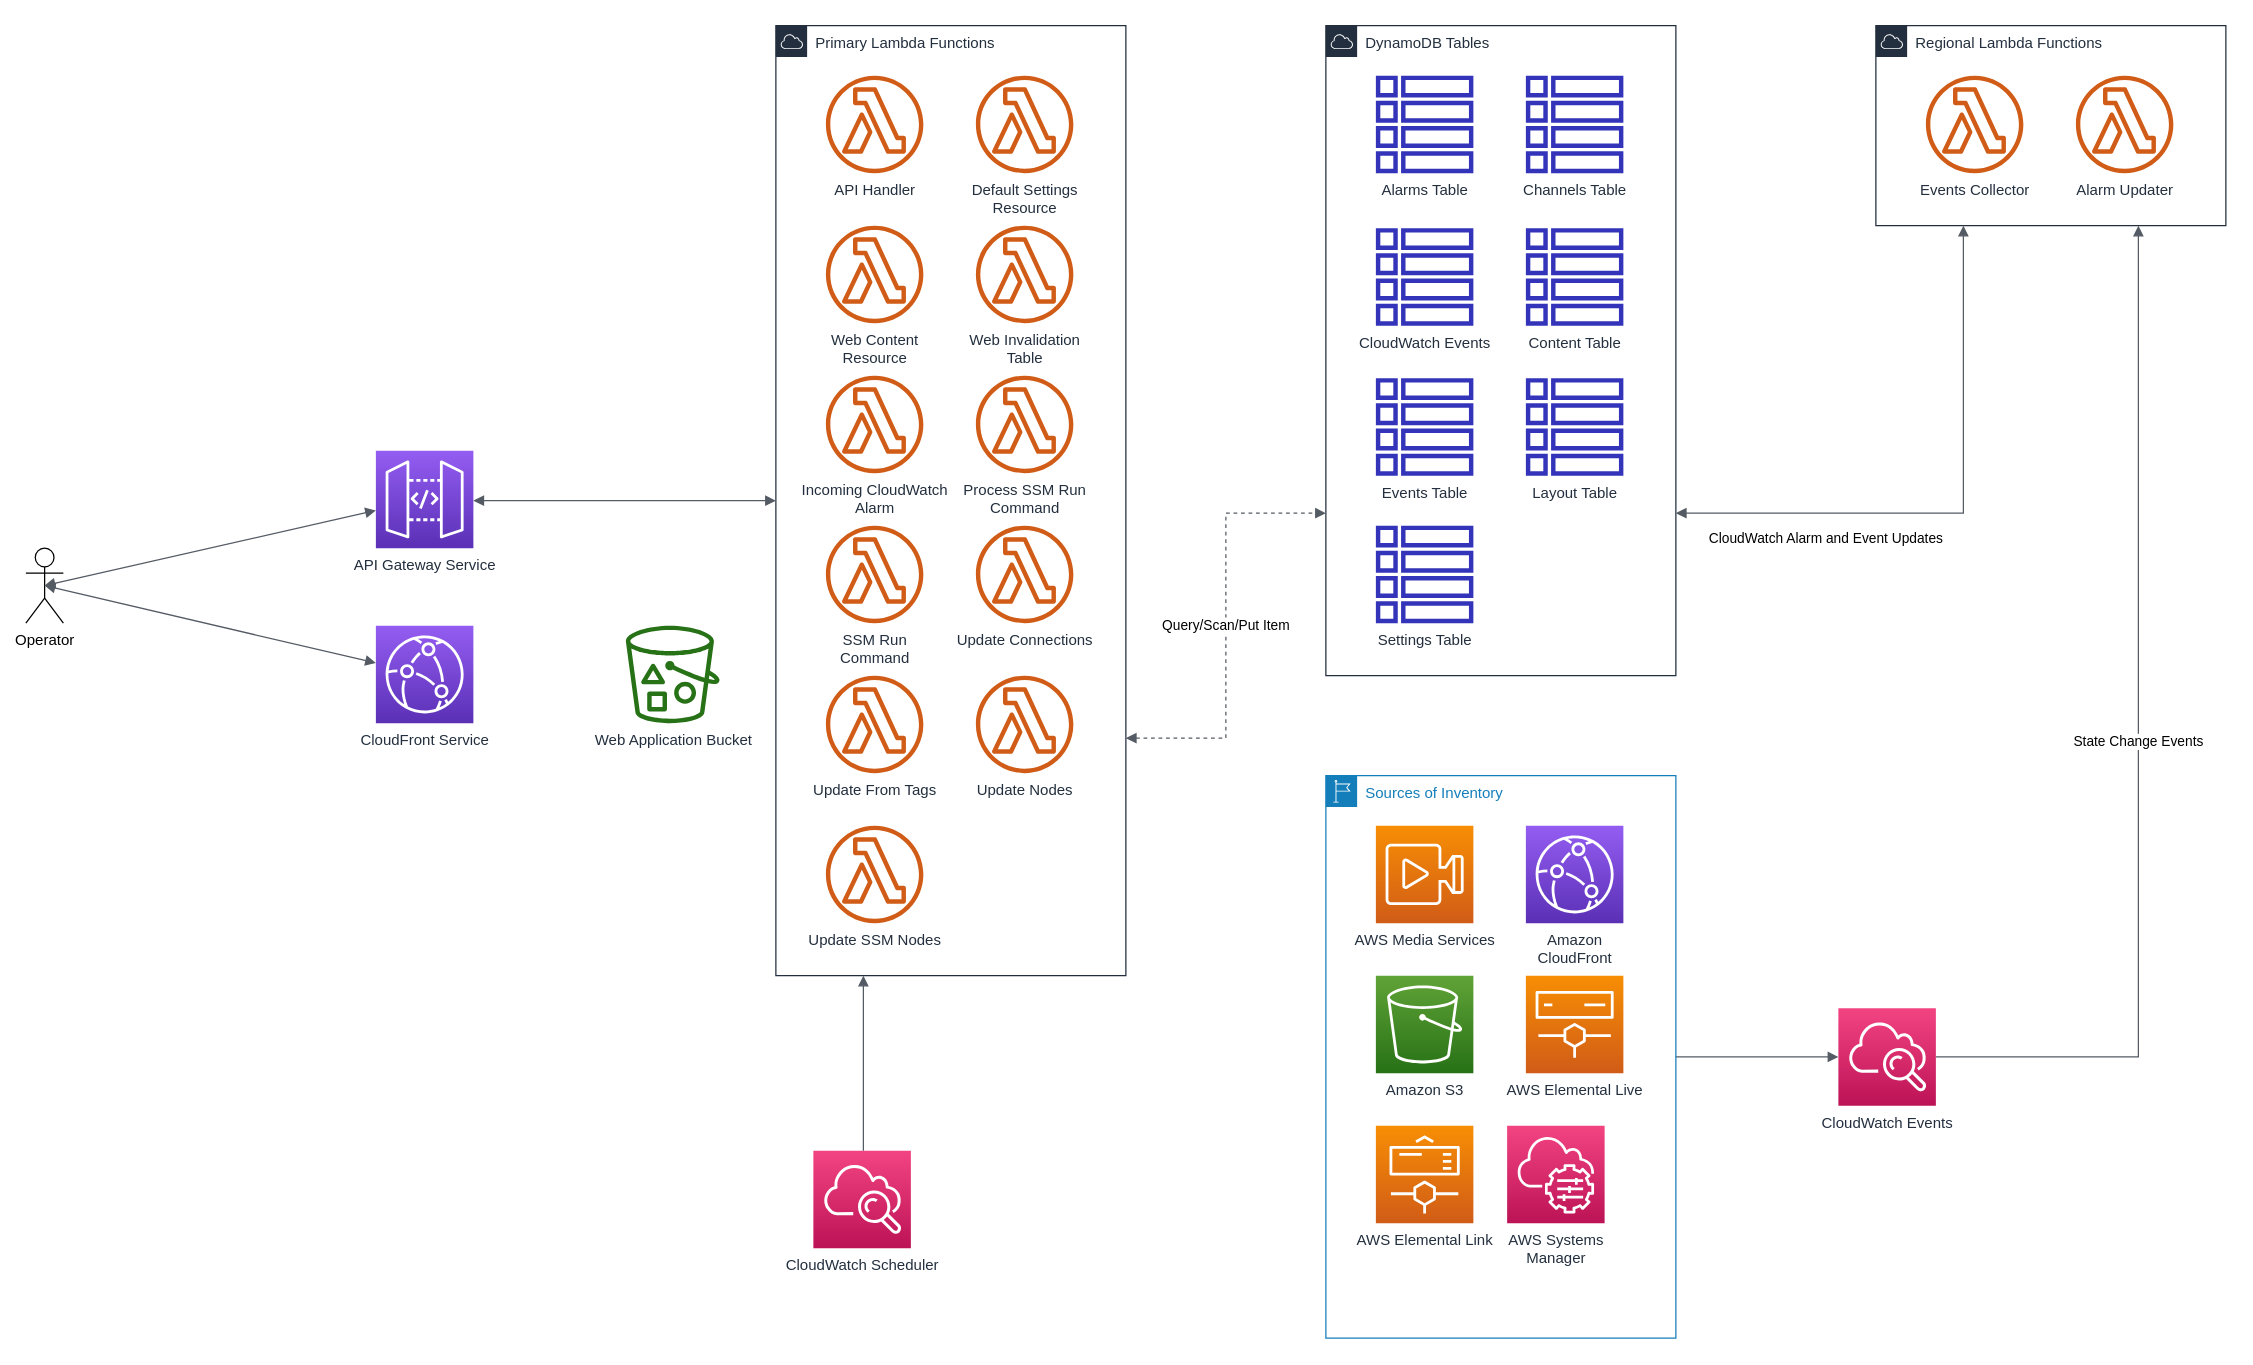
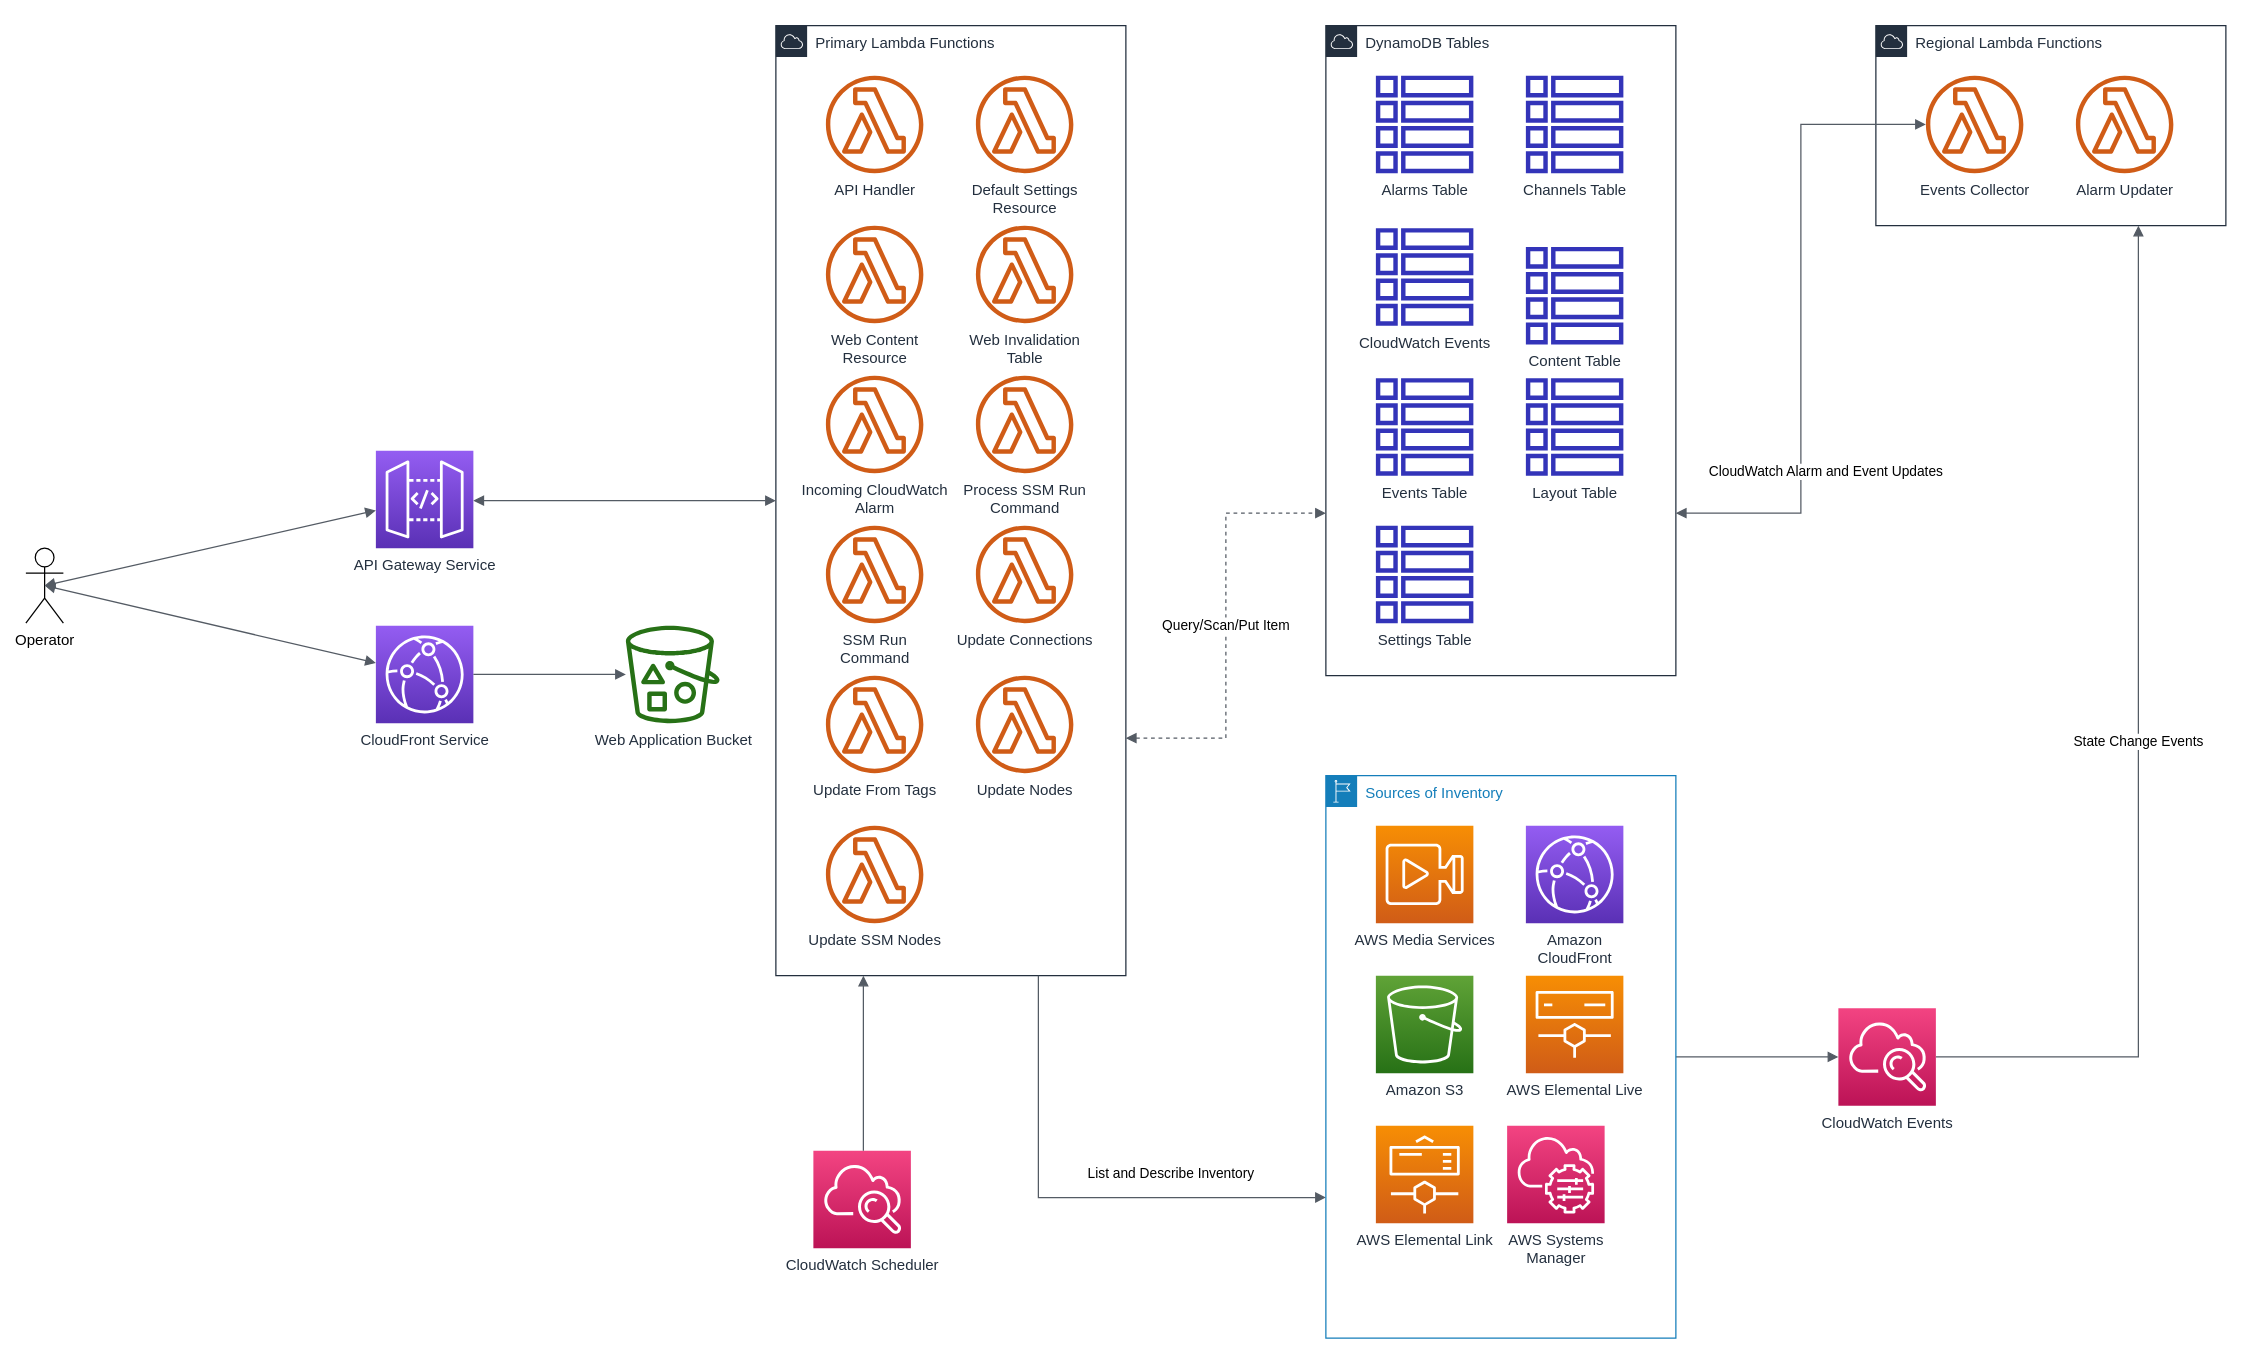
- <mxCell id="12" value="Content Table" style="outlineConnect=0;fontColor=#232F3E;gradientColor=none;fillColor=#3334B9;strokeColor=none;dashed=0;verticalLabelPosition=bottom;verticalAlign=top;align=center;html=1;fontSize=12;fontStyle=0;aspect=fixed;pointerEvents=1;shape=mxgraph.aws4.table;" parent="7" vertex="1"><mxGeometry x="160" y="162" width="78" height="78" as="geometry" /></mxCell>
+ <mxCell id="12" value="Content Table" style="outlineConnect=0;fontColor=#232F3E;gradientColor=none;fillColor=#3334B9;strokeColor=none;dashed=0;verticalLabelPosition=bottom;verticalAlign=top;align=center;html=1;fontSize=12;fontStyle=0;aspect=fixed;pointerEvents=1;shape=mxgraph.aws4.table;" parent="7" vertex="1"><mxGeometry x="160" y="177" width="78" height="78" as="geometry" /></mxCell>
- <mxCell id="35" value="CloudWatch Alarm and Event Updates" style="edgeStyle=orthogonalEdgeStyle;html=1;endArrow=block;elbow=vertical;startArrow=block;startFill=1;strokeColor=#545B64;rounded=0;entryX=0.25;entryY=1;entryDx=0;entryDy=0;exitX=1;exitY=0.75;exitDx=0;exitDy=0;endFill=1;" parent="1" source="8" target="32" edge="1"><mxGeometry x="-0.478" y="-20" width="100" relative="1" as="geometry"><mxPoint x="1010" y="550" as="sourcePoint" /><mxPoint x="1110" y="550" as="targetPoint" /><mxPoint as="offset" /></mxGeometry></mxCell>
+ <mxCell id="35" value="CloudWatch Alarm and Event Updates" style="edgeStyle=orthogonalEdgeStyle;html=1;endArrow=block;elbow=vertical;startArrow=block;startFill=1;strokeColor=#545B64;rounded=0;exitX=1;exitY=0.75;exitDx=0;exitDy=0;endFill=1;" parent="1" source="8" target="31" edge="1"><mxGeometry x="-0.478" y="-20" width="100" relative="1" as="geometry"><mxPoint x="1010" y="550" as="sourcePoint" /><mxPoint x="1110" y="550" as="targetPoint" /><mxPoint as="offset" /></mxGeometry></mxCell>
+ <mxCell id="42" value="" style="edgeStyle=orthogonalEdgeStyle;html=1;endArrow=block;elbow=vertical;startArrow=none;endFill=1;strokeColor=#545B64;rounded=0;" parent="1" source="4" target="5" edge="1"><mxGeometry width="100" relative="1" as="geometry"><mxPoint x="670" y="530" as="sourcePoint" /><mxPoint x="520" y="540" as="targetPoint" /></mxGeometry></mxCell>
+ <mxCell id="33" value="List and Describe Inventory" style="edgeStyle=orthogonalEdgeStyle;html=1;endArrow=block;elbow=vertical;startArrow=none;endFill=1;strokeColor=#545B64;rounded=0;entryX=0;entryY=0.75;entryDx=0;entryDy=0;exitX=0.75;exitY=1;exitDx=0;exitDy=0;" parent="1" source="17" target="45" edge="1"><mxGeometry x="0.391" y="20" width="100" relative="1" as="geometry"><mxPoint x="720" y="550" as="sourcePoint" /><mxPoint x="820" y="550" as="targetPoint" /><Array as="points"><mxPoint x="830" y="958" /></Array><mxPoint as="offset" /></mxGeometry></mxCell>
